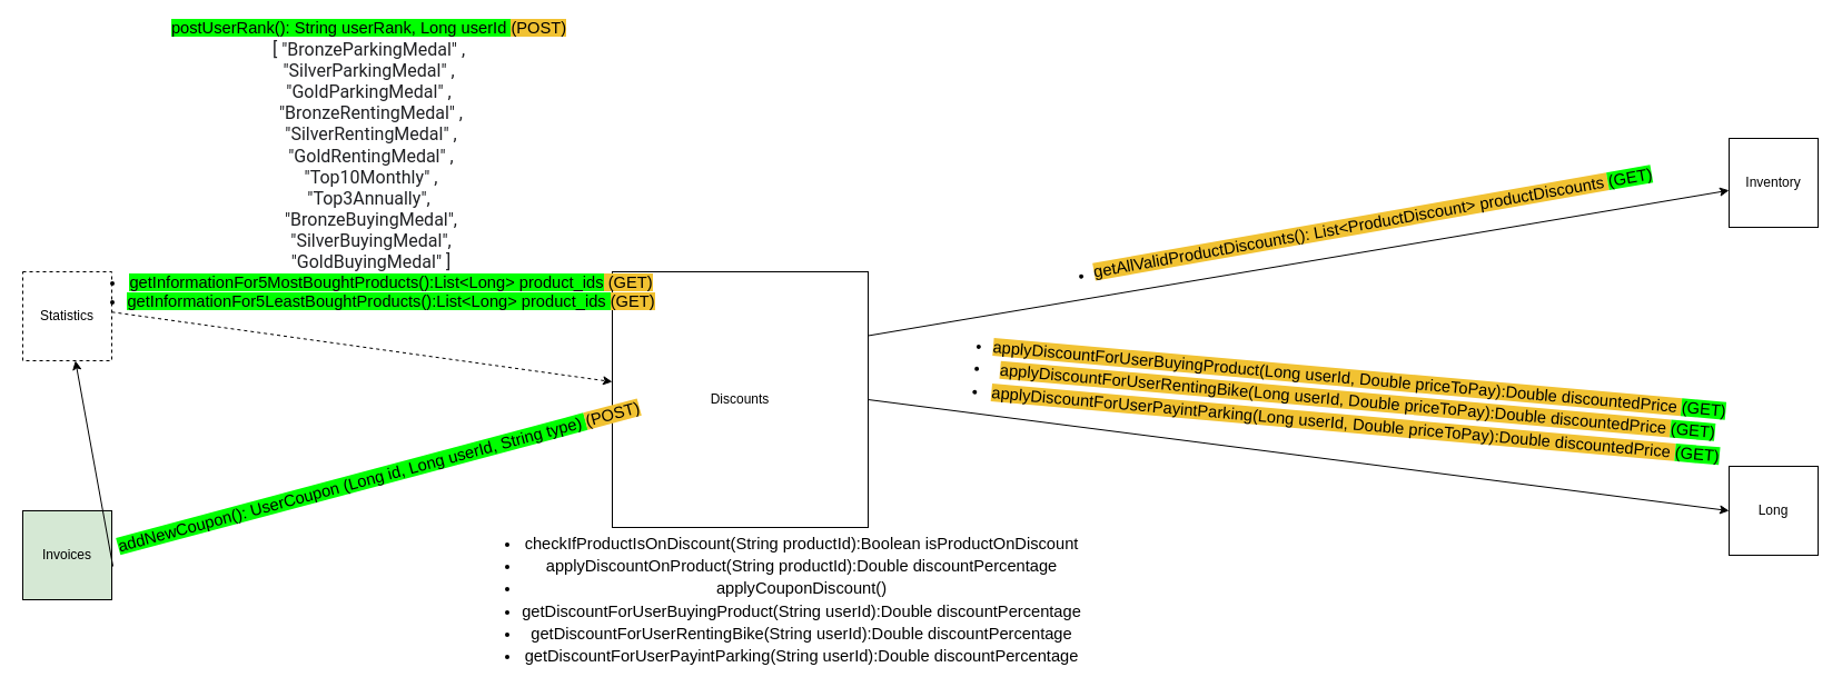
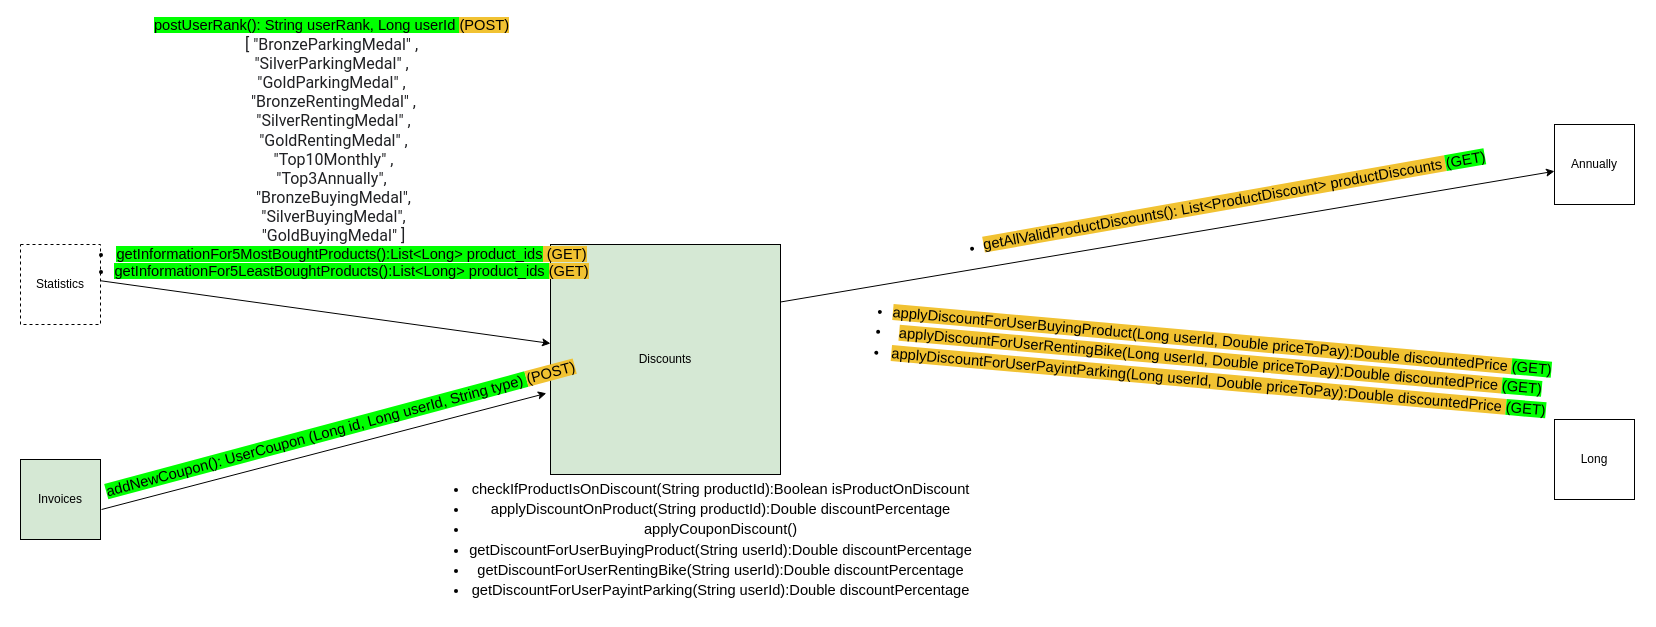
- <mxCell id="13" value="Inventory" style="whiteSpace=wrap;html=1;aspect=fixed;labelBackgroundColor=none;" parent="1" vertex="1"><mxGeometry x="1554" y="20" width="80" height="80" as="geometry" /></mxCell>
+ <mxCell id="13" value="Annually" style="whiteSpace=wrap;html=1;aspect=fixed;labelBackgroundColor=none;" parent="1" vertex="1"><mxGeometry x="1554" y="20" width="80" height="80" as="geometry" /></mxCell>
- <mxCell id="4" value="" style="endArrow=classic;html=1;exitX=1;exitY=0.453;exitDx=0;exitDy=0;exitPerimeter=0;dashed=1;" parent="1" source="3" target="2" edge="1"><mxGeometry width="50" height="50" relative="1" as="geometry"><mxPoint x="150" y="116.248" as="sourcePoint" /><mxPoint x="550" y="160" as="targetPoint" /></mxGeometry></mxCell>
+ <mxCell id="4" value="" style="endArrow=classic;html=1;exitX=1;exitY=0.453;exitDx=0;exitDy=0;exitPerimeter=0;" parent="1" source="3" target="2" edge="1"><mxGeometry width="50" height="50" relative="1" as="geometry"><mxPoint x="150" y="116.248" as="sourcePoint" /><mxPoint x="550" y="160" as="targetPoint" /></mxGeometry></mxCell>
- <mxCell id="2" value="Discounts" style="whiteSpace=wrap;html=1;aspect=fixed;" parent="1" vertex="1"><mxGeometry x="550" y="140" width="230" height="230" as="geometry" /></mxCell>
+ <mxCell id="2" value="Discounts" style="whiteSpace=wrap;html=1;aspect=fixed;fillColor=#d5e8d4;" parent="1" vertex="1"><mxGeometry x="550" y="140" width="230" height="230" as="geometry" /></mxCell>
- <mxCell id="7" value="" style="endArrow=classic;html=1;exitX=1;exitY=0.5;exitDx=0;exitDy=0;entryX=0;entryY=0.5;entryDx=0;entryDy=0;" parent="1" source="2" target="6" edge="1"><mxGeometry width="50" height="50" relative="1" as="geometry"><mxPoint x="680" y="200" as="sourcePoint" /><mxPoint x="730" y="150" as="targetPoint" /></mxGeometry></mxCell>
- <mxCell id="11" value="" style="endArrow=classic;html=1;exitX=1.013;exitY=0.625;exitDx=0;exitDy=0;exitPerimeter=0;" parent="1" source="9" target="3" edge="1"><mxGeometry width="50" height="50" relative="1" as="geometry"><mxPoint x="310" y="460" as="sourcePoint" /><mxPoint x="360" y="410" as="targetPoint" /></mxGeometry></mxCell>
+ <mxCell id="11" value="" style="endArrow=classic;html=1;exitX=1.013;exitY=0.625;exitDx=0;exitDy=0;exitPerimeter=0;entryX=-0.018;entryY=0.647;entryDx=0;entryDy=0;entryPerimeter=0;" parent="1" source="9" target="2" edge="1"><mxGeometry width="50" height="50" relative="1" as="geometry"><mxPoint x="310" y="460" as="sourcePoint" /><mxPoint x="360" y="410" as="targetPoint" /></mxGeometry></mxCell>
